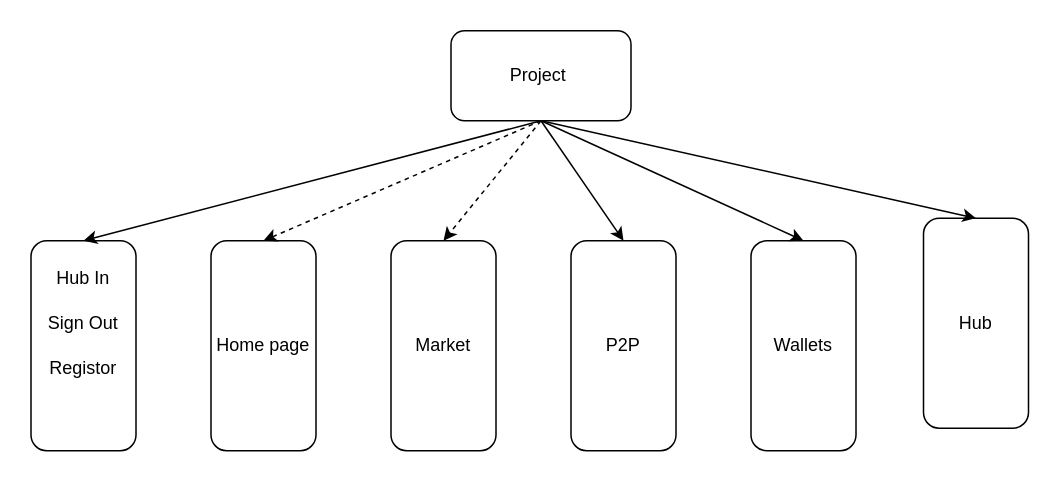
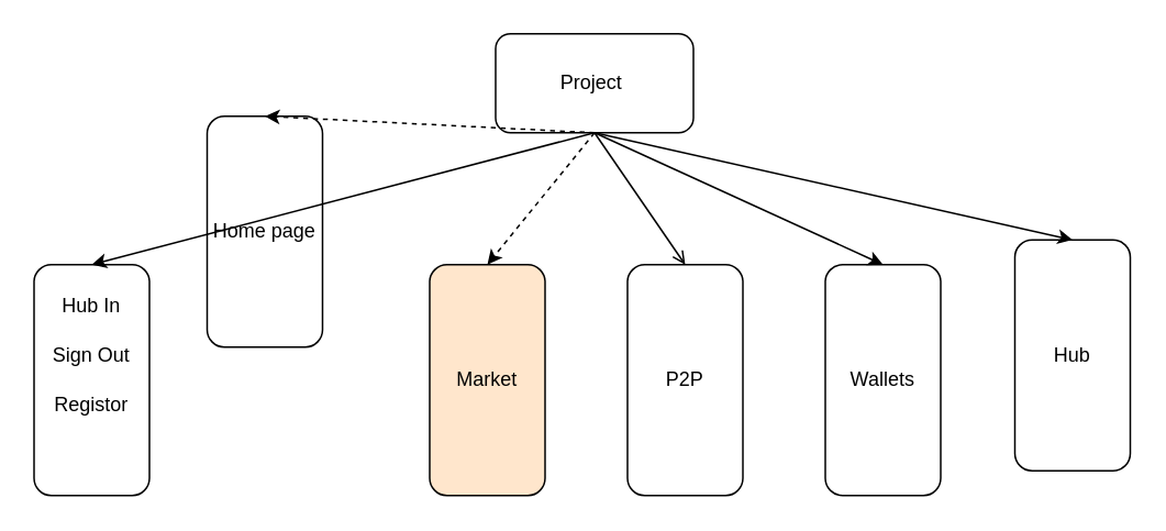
- <mxCell id="14" value="" style="endArrow=classic;html=1;rounded=0;exitX=0.5;exitY=1;exitDx=0;exitDy=0;entryX=0.5;entryY=0;entryDx=0;entryDy=0;" edge="1" parent="1" source="6" target="3"><mxGeometry width="50" height="50" relative="1" as="geometry"><mxPoint x="430" y="100" as="sourcePoint" /><mxPoint x="75" y="180" as="targetPoint" /></mxGeometry></mxCell>
+ <mxCell id="14" value="" style="endArrow=open;html=1;rounded=0;exitX=0.5;exitY=1;exitDx=0;exitDy=0;entryX=0.5;entryY=0;entryDx=0;entryDy=0;" edge="1" parent="1" source="6" target="3"><mxGeometry width="50" height="50" relative="1" as="geometry"><mxPoint x="430" y="100" as="sourcePoint" /><mxPoint x="75" y="180" as="targetPoint" /></mxGeometry></mxCell>
- <mxCell id="8" value="Home page" style="rounded=1;whiteSpace=wrap;html=1;" vertex="1" parent="1"><mxGeometry x="140" y="160" width="70" height="140" as="geometry" /></mxCell>
+ <mxCell id="8" value="Home page" style="rounded=1;whiteSpace=wrap;html=1;" vertex="1" parent="1"><mxGeometry x="125" y="70" width="70" height="140" as="geometry" /></mxCell>
- <mxCell id="2" value="Market" style="rounded=1;whiteSpace=wrap;html=1;" vertex="1" parent="1"><mxGeometry x="260" y="160" width="70" height="140" as="geometry" /></mxCell>
+ <mxCell id="2" value="Market" style="rounded=1;whiteSpace=wrap;html=1;fillColor=#ffe6cc;" vertex="1" parent="1"><mxGeometry x="260" y="160" width="70" height="140" as="geometry" /></mxCell>
